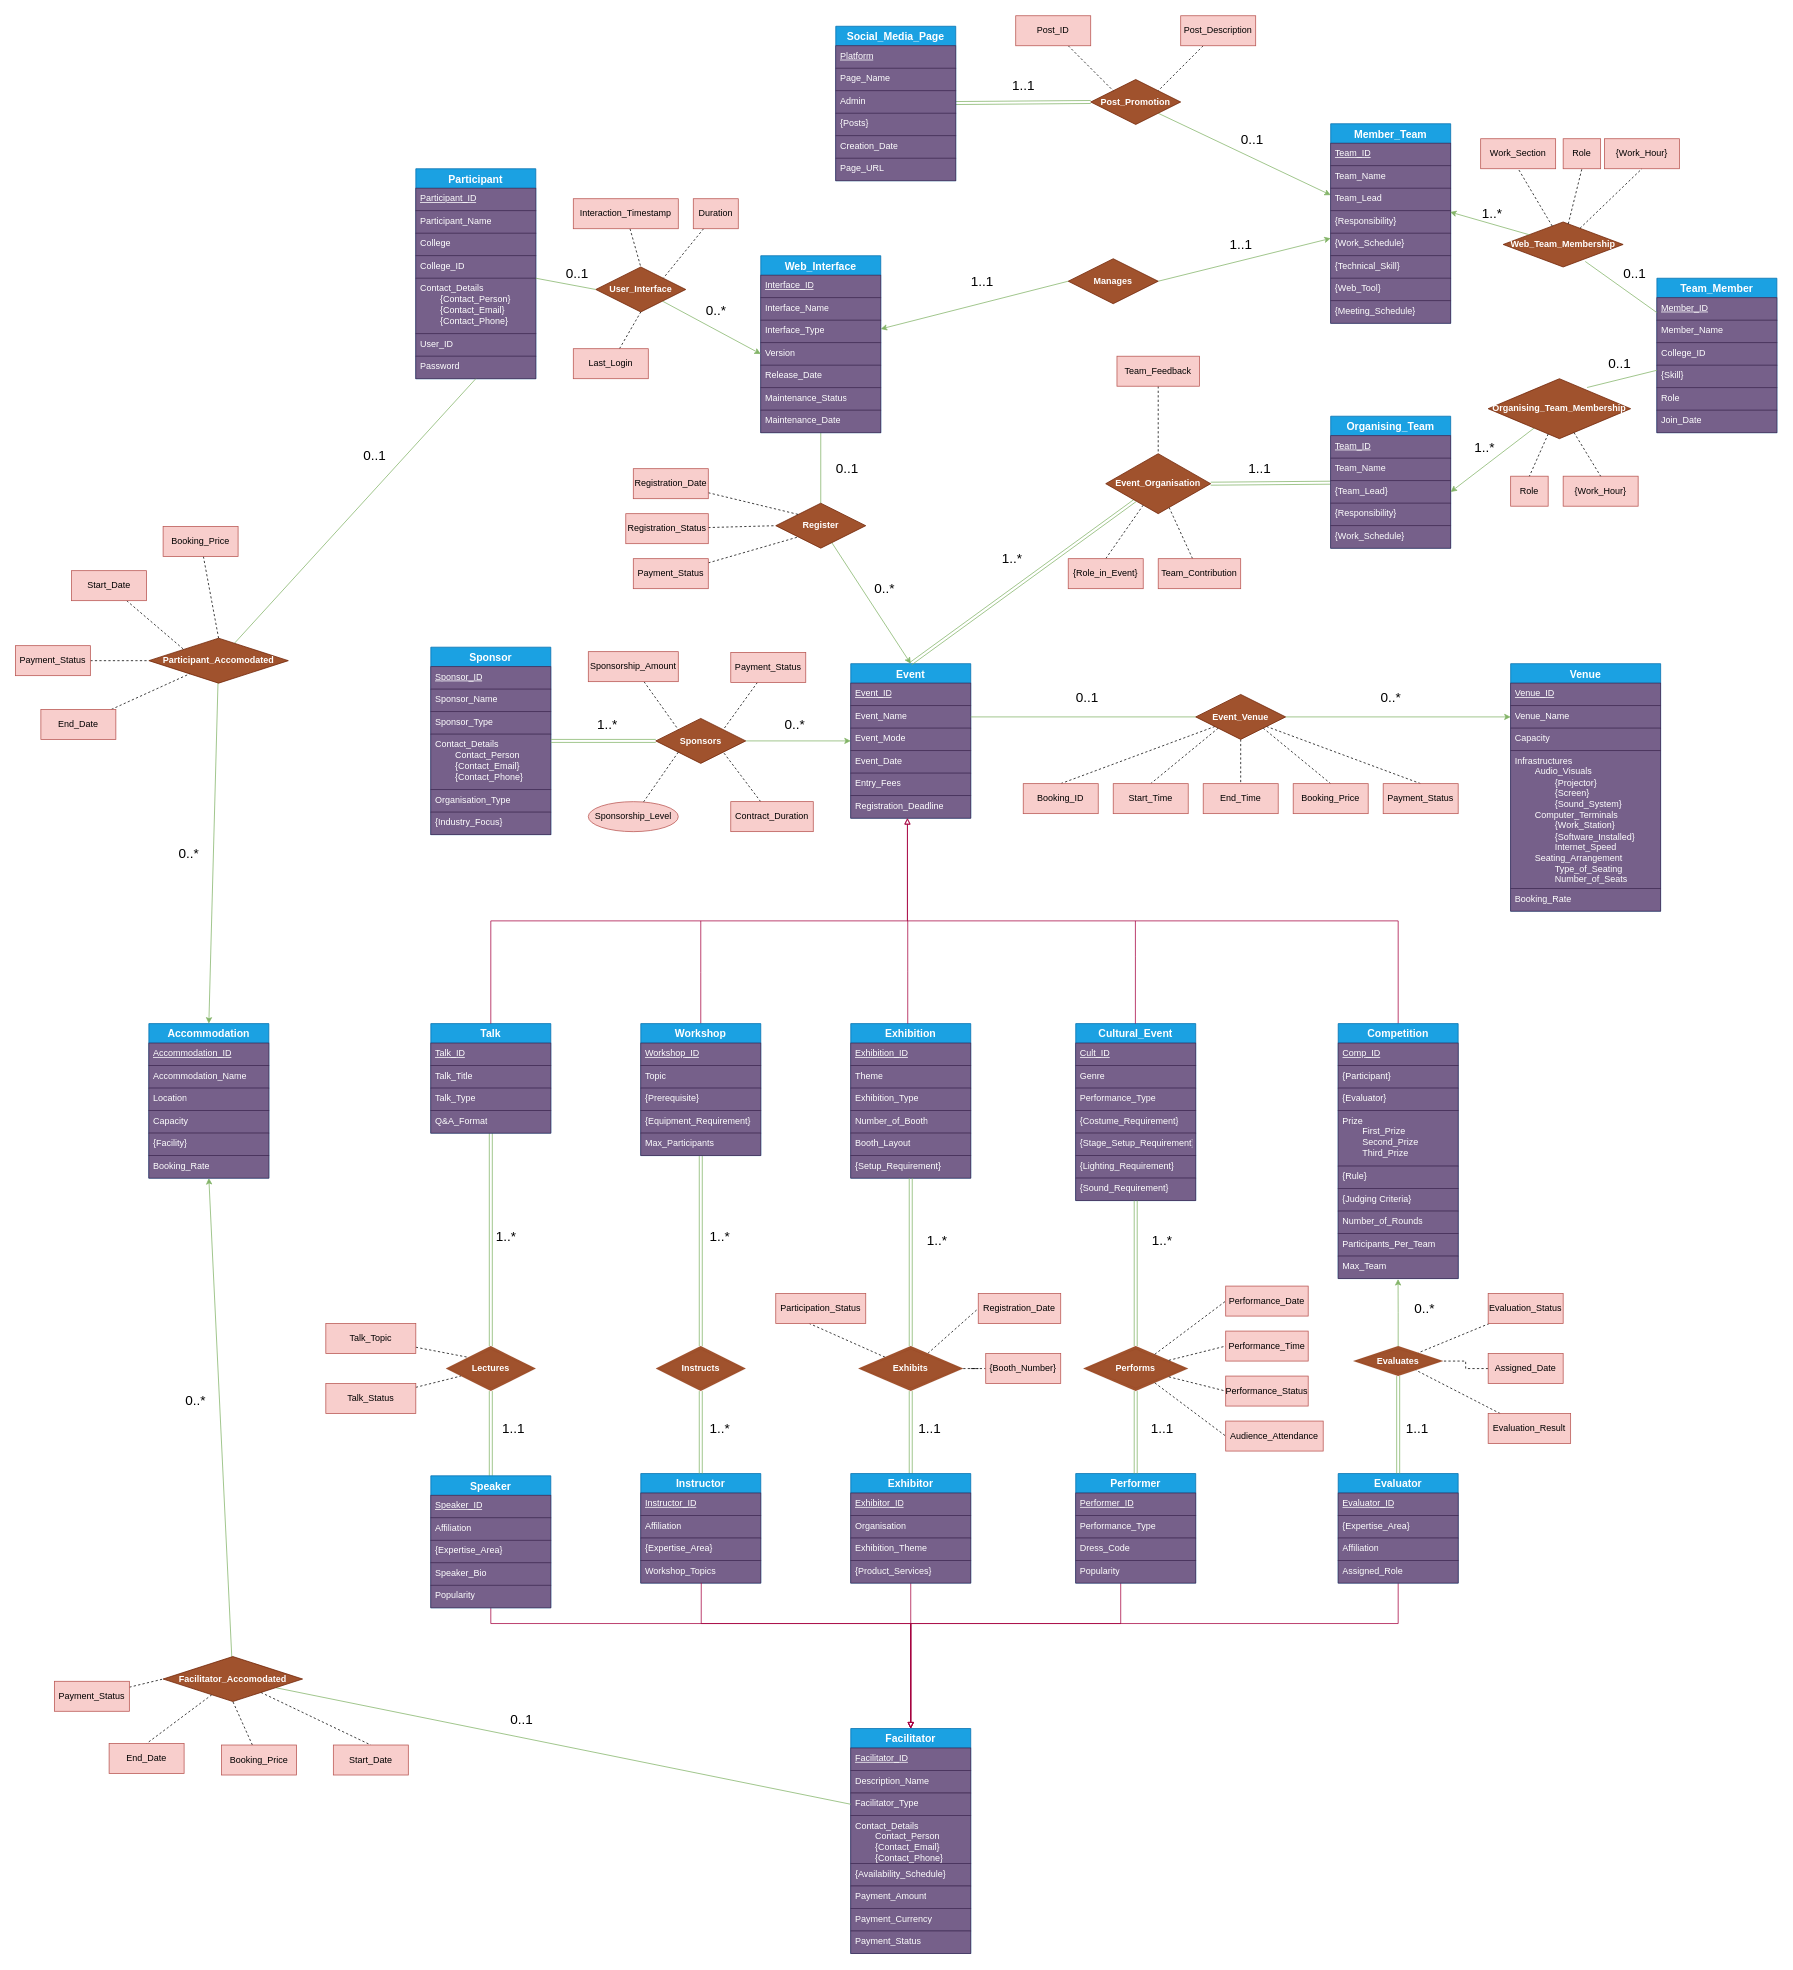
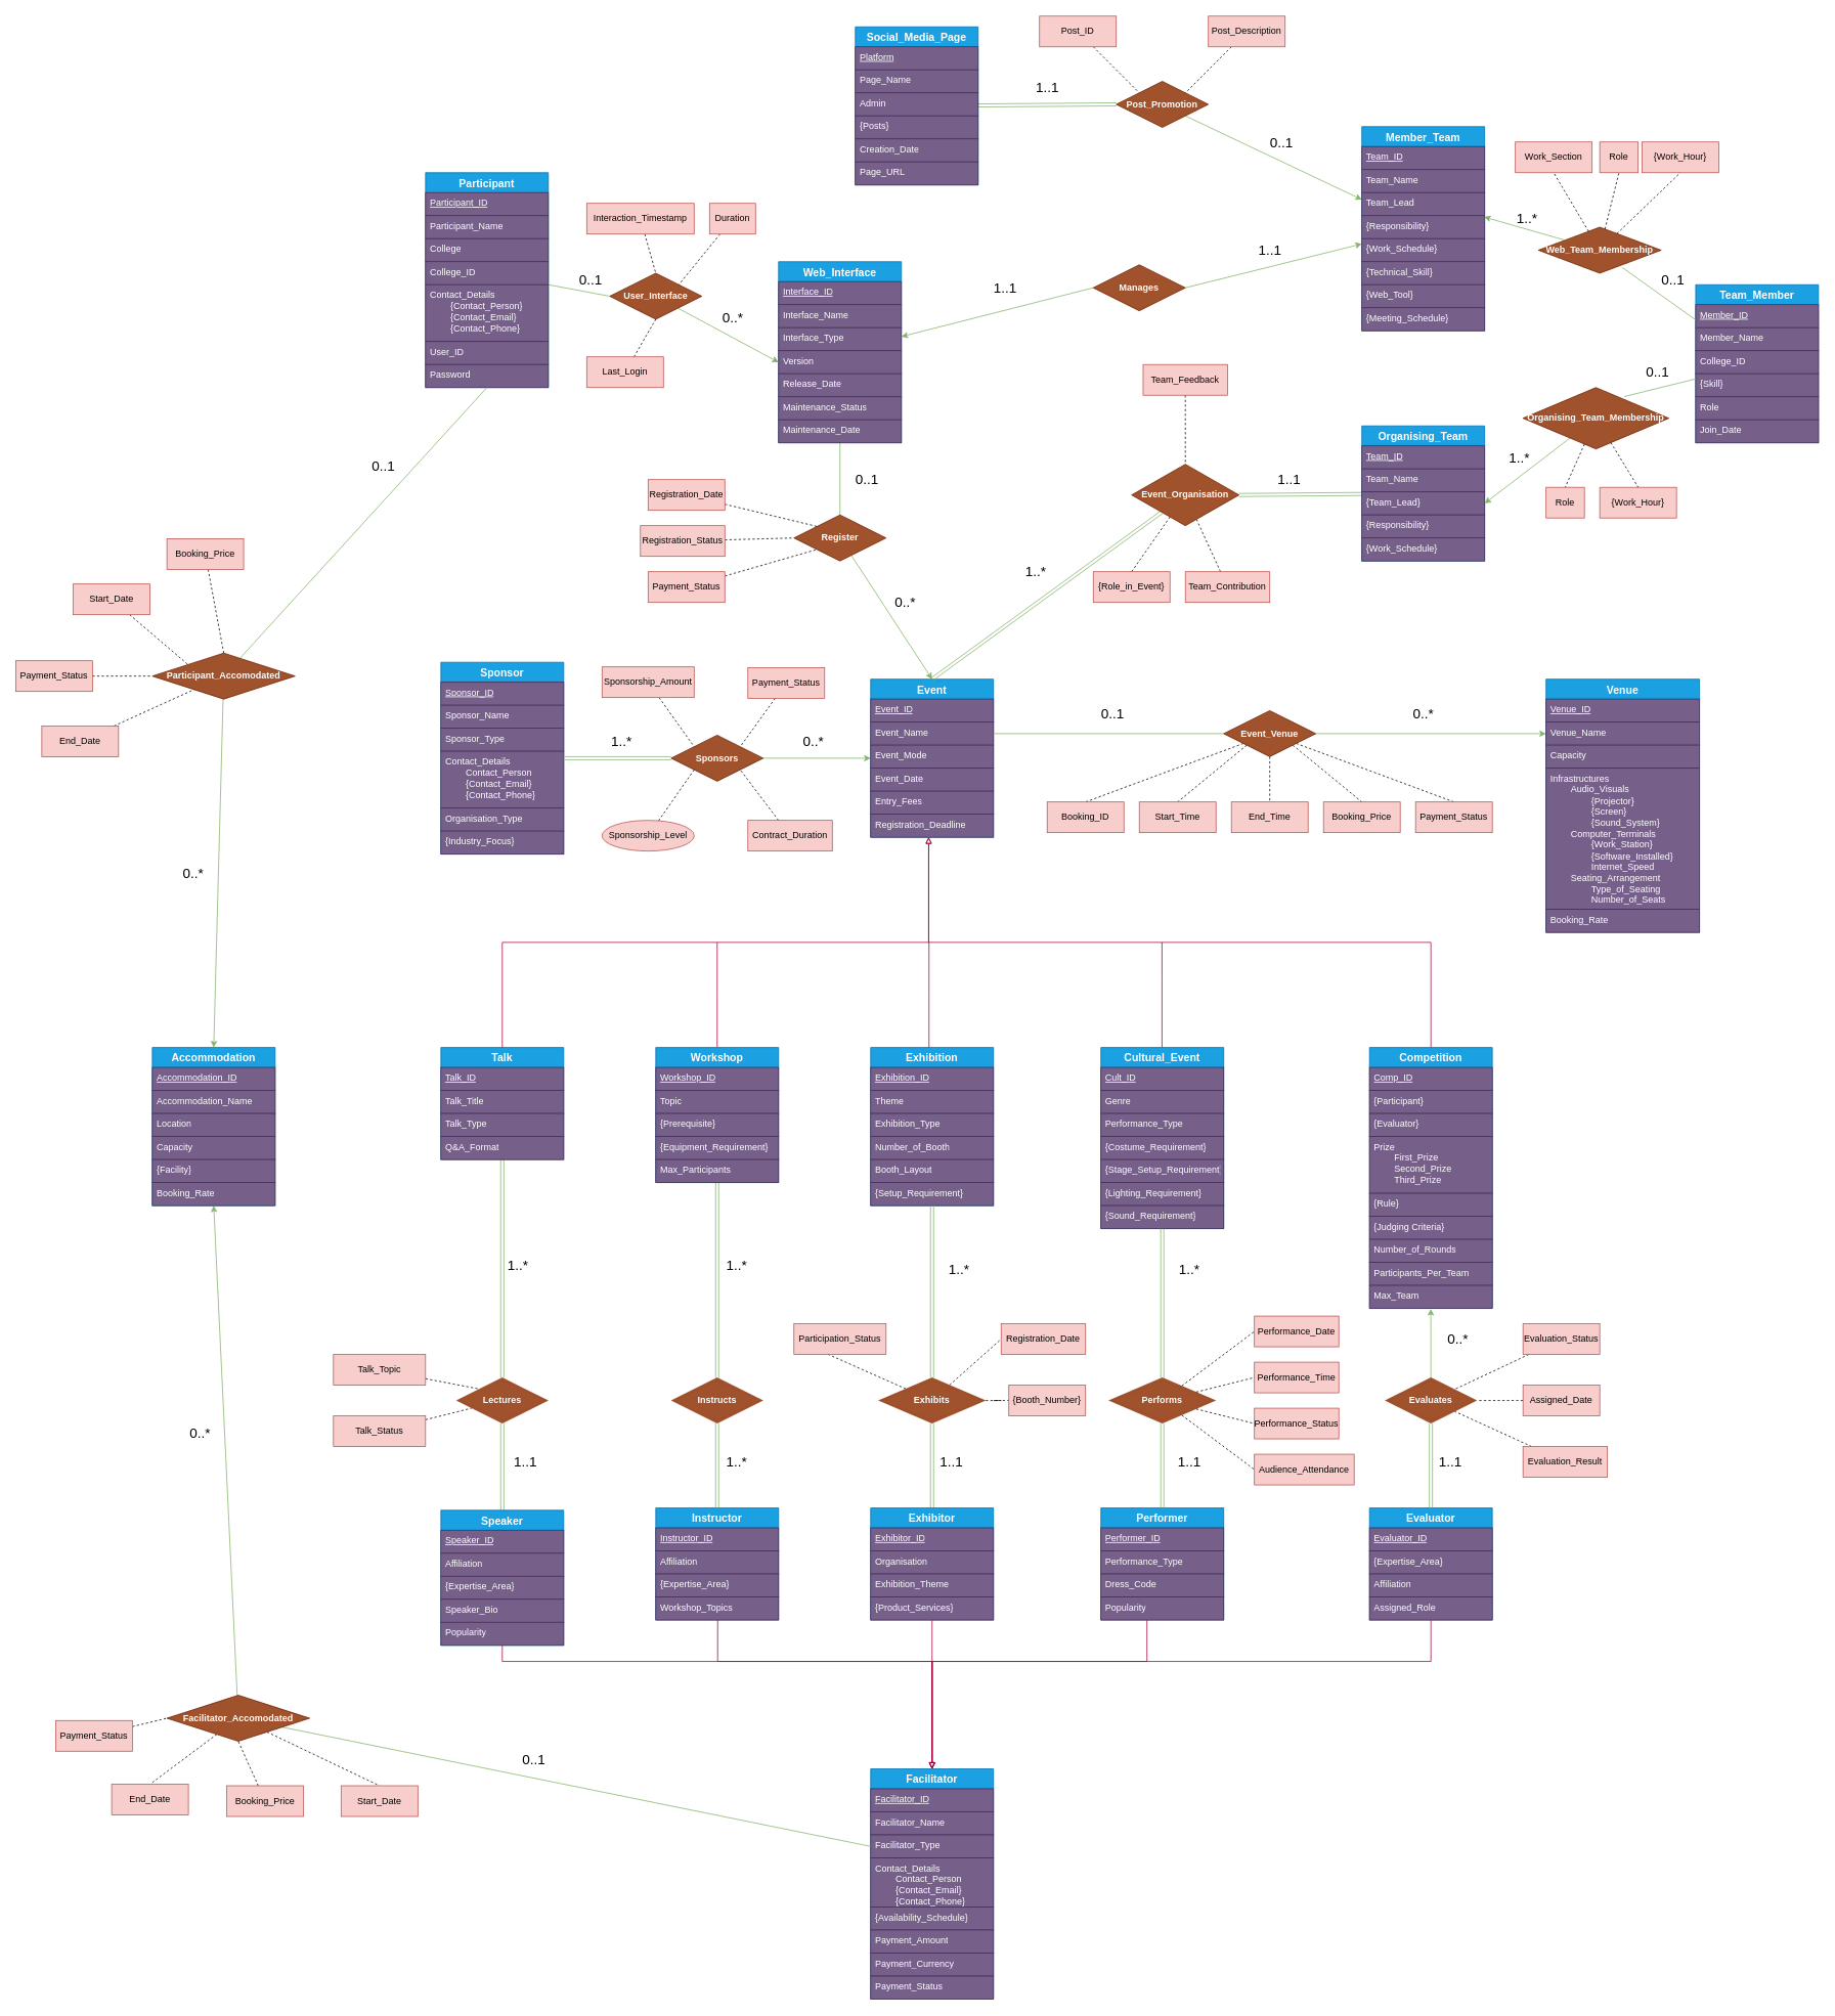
- <mxCell id="250" value="&lt;b&gt;Evaluates&lt;/b&gt;" style="shape=rhombus;whiteSpace=wrap;html=1;align=center;fillColor=#a0522d;strokeColor=#6D1F00;double=1;strokeWidth=0;perimeter=rhombusPerimeter;fontColor=#ffffff;" parent="1" vertex="1"><mxGeometry x="1804" y="1794" width="120" height="40" as="geometry" /></mxCell>
+ <mxCell id="250" value="&lt;b&gt;Evaluates&lt;/b&gt;" style="shape=rhombus;whiteSpace=wrap;html=1;align=center;fillColor=#a0522d;strokeColor=#6D1F00;double=1;strokeWidth=0;perimeter=rhombusPerimeter;fontColor=#ffffff;" parent="1" vertex="1"><mxGeometry x="1804" y="1794" width="120" height="60" as="geometry" /></mxCell>
- <mxCell id="52" value="Description_Name" style="text;strokeColor=#432D57;fillColor=#76608a;spacingLeft=4;spacingRight=4;overflow=hidden;rotatable=0;points=[[0,0.5],[1,0.5]];portConstraint=eastwest;fontSize=12;whiteSpace=wrap;html=1;fontColor=#ffffff;" parent="50" vertex="1"><mxGeometry y="56" width="160" height="30" as="geometry" /></mxCell>
+ <mxCell id="52" value="Facilitator_Name" style="text;strokeColor=#432D57;fillColor=#76608a;spacingLeft=4;spacingRight=4;overflow=hidden;rotatable=0;points=[[0,0.5],[1,0.5]];portConstraint=eastwest;fontSize=12;whiteSpace=wrap;html=1;fontColor=#ffffff;" parent="50" vertex="1"><mxGeometry y="56" width="160" height="30" as="geometry" /></mxCell>
